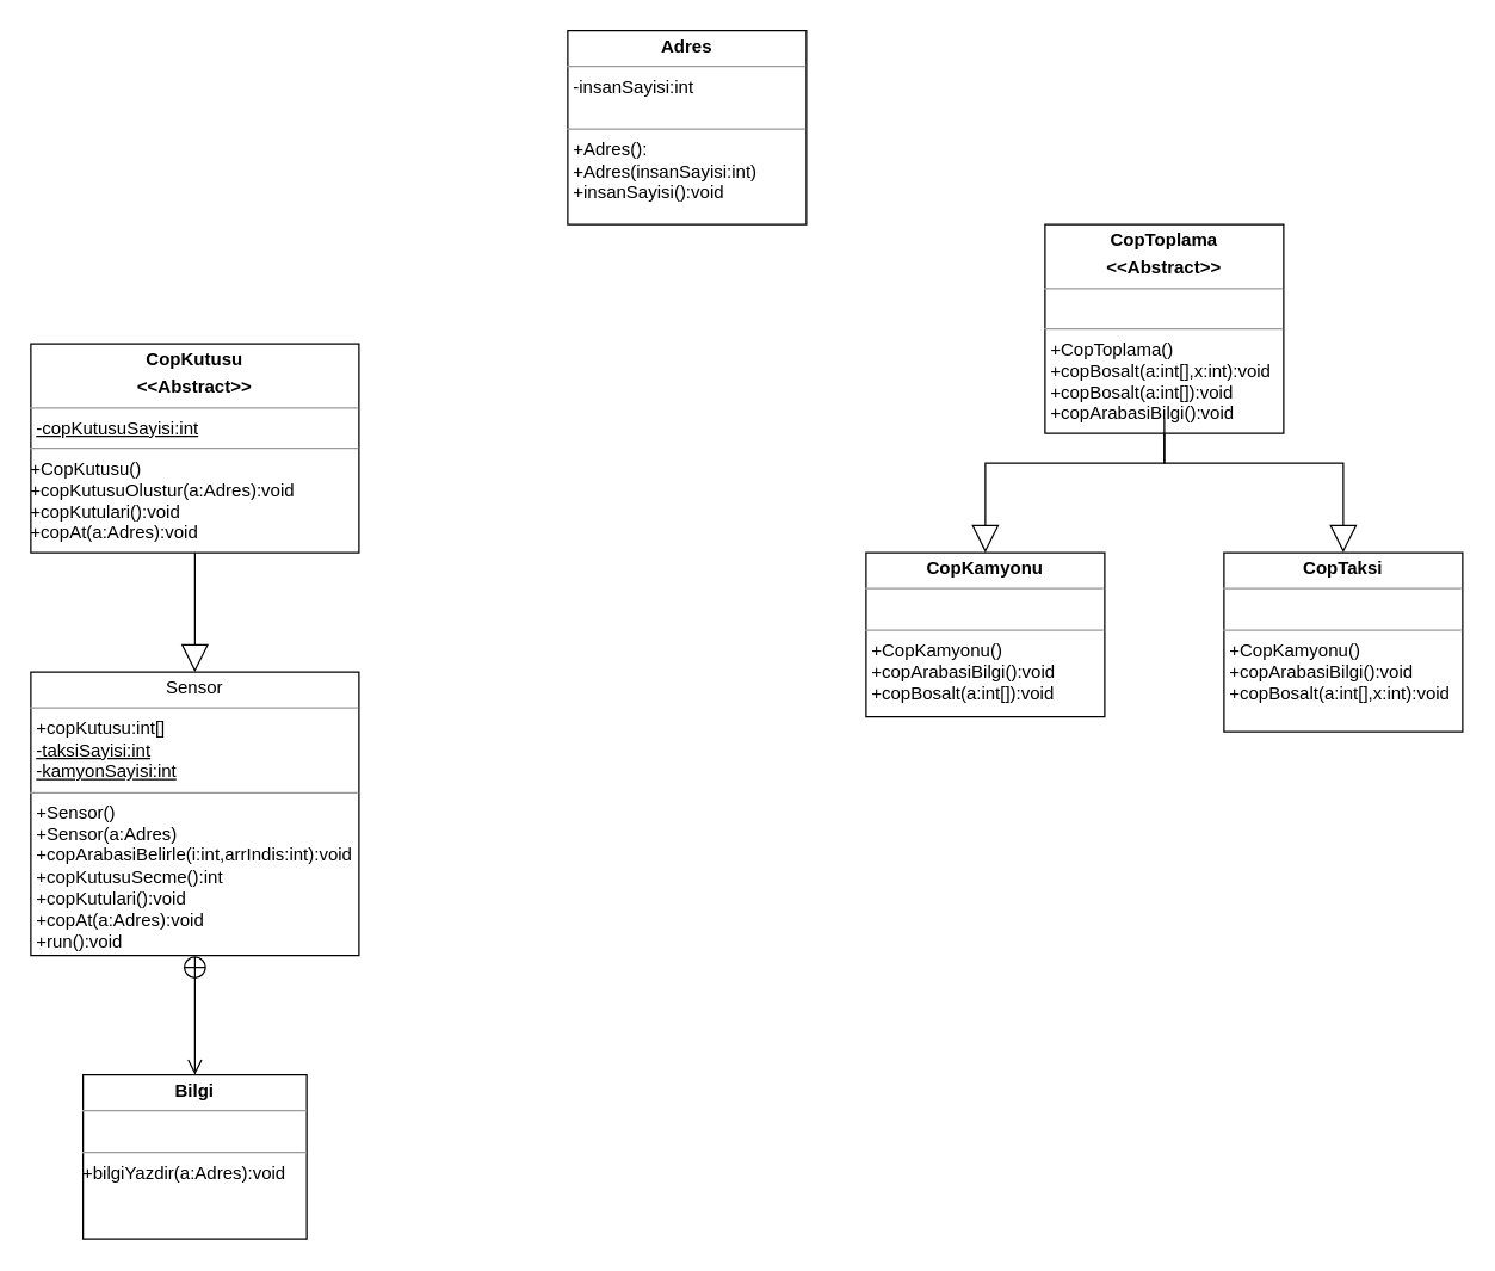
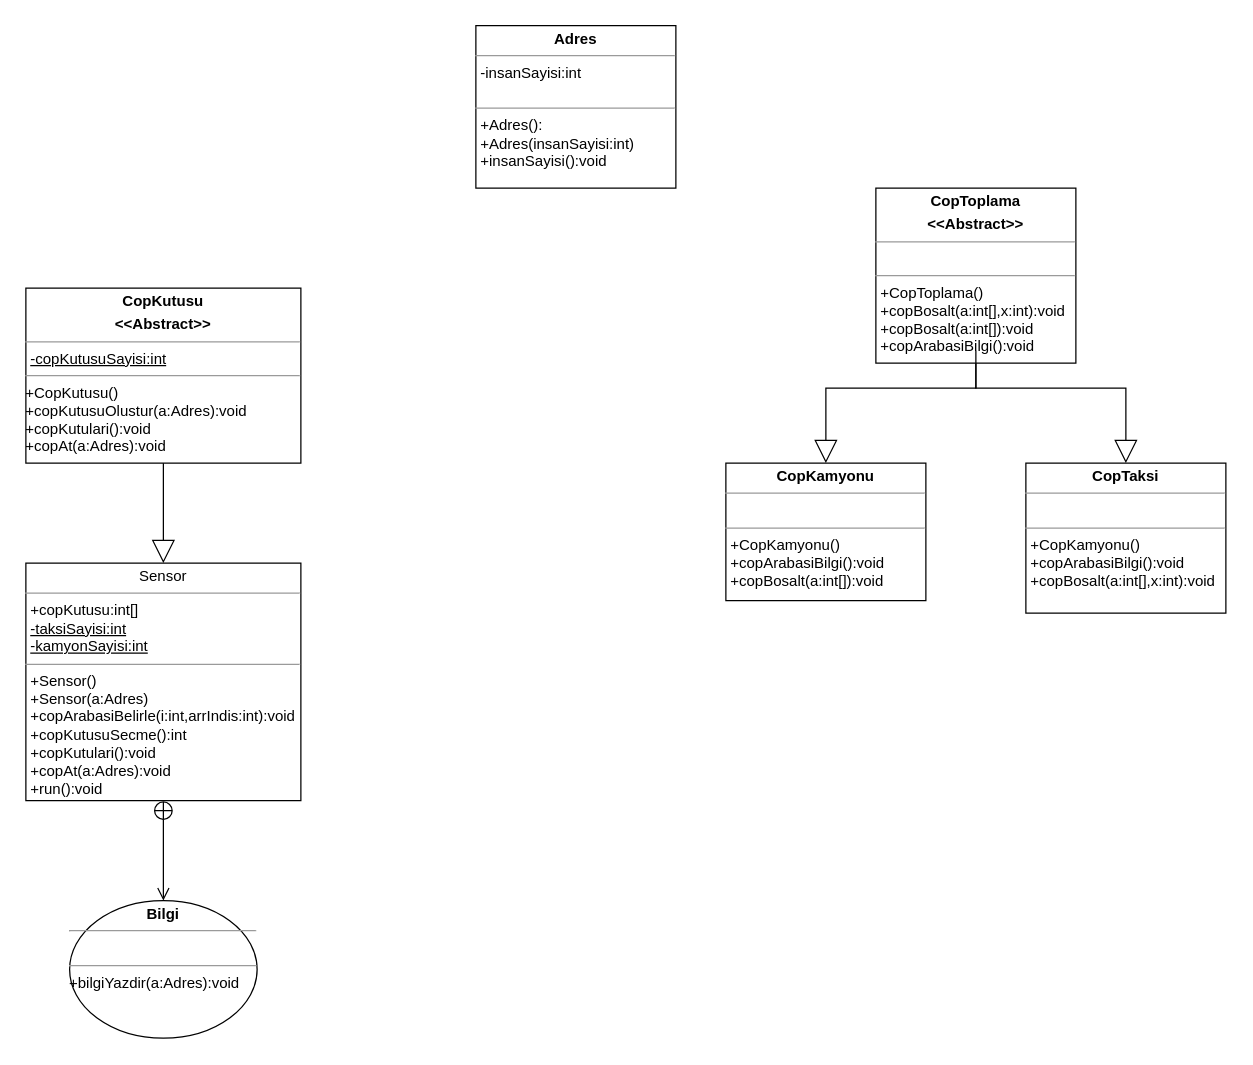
- <mxCell id="12" value="&lt;p style=&quot;margin:0px;margin-top:4px;text-align:center;&quot;&gt;&lt;b&gt;Bilgi&lt;/b&gt;&lt;br&gt;&lt;/p&gt;&lt;hr size=&quot;1&quot;&gt;&lt;p style=&quot;margin:0px;margin-left:4px;&quot;&gt;&lt;br&gt;&lt;/p&gt;&lt;hr size=&quot;1&quot;&gt;+bilgiYazdir(a:Adres):void" style="verticalAlign=top;align=left;overflow=fill;fontSize=12;fontFamily=Helvetica;html=1;" vertex="1" parent="1"><mxGeometry x="55" y="720" width="150" height="110" as="geometry" /></mxCell>
+ <mxCell id="12" value="&lt;p style=&quot;margin:0px;margin-top:4px;text-align:center;&quot;&gt;&lt;b&gt;Bilgi&lt;/b&gt;&lt;br&gt;&lt;/p&gt;&lt;hr size=&quot;1&quot;&gt;&lt;p style=&quot;margin:0px;margin-left:4px;&quot;&gt;&lt;br&gt;&lt;/p&gt;&lt;hr size=&quot;1&quot;&gt;+bilgiYazdir(a:Adres):void" style="ellipse;verticalAlign=top;align=left;overflow=fill;fontSize=12;fontFamily=Helvetica;html=1;" vertex="1" parent="1"><mxGeometry x="55" y="720" width="150" height="110" as="geometry" /></mxCell>
